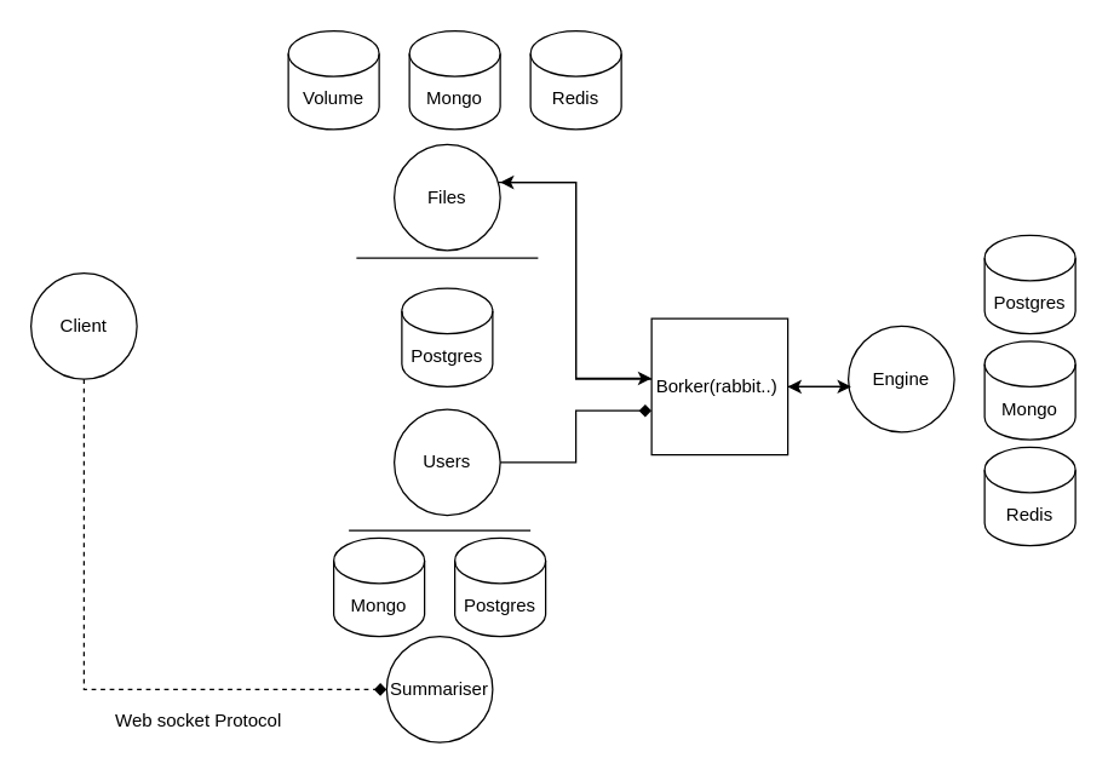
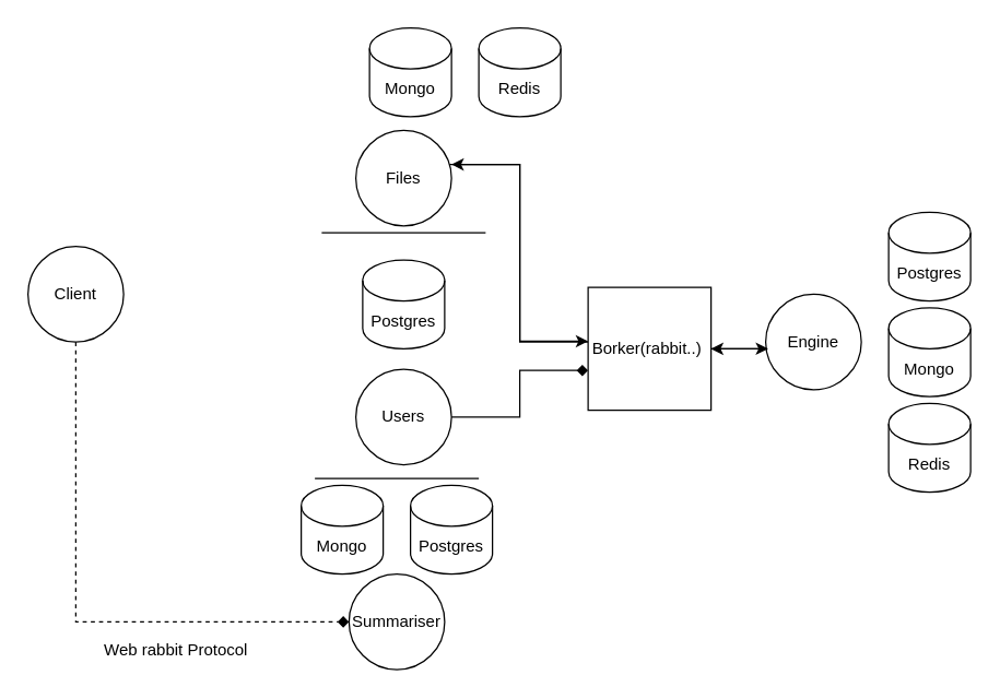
- <mxCell id="16" value="Volume" style="shape=cylinder3;whiteSpace=wrap;html=1;boundedLbl=1;backgroundOutline=1;size=15;" parent="1" vertex="1"><mxGeometry x="190" y="20" width="60" height="65" as="geometry" /></mxCell>
- <mxCell id="25" value="Web socket Protocol" style="text;strokeColor=none;fillColor=none;align=left;verticalAlign=middle;spacingLeft=4;spacingRight=4;overflow=hidden;points=[[0,0.5],[1,0.5]];portConstraint=eastwest;rotatable=0;" parent="1" vertex="1"><mxGeometry x="70" y="460" width="140" height="30" as="geometry" /></mxCell>
+ <mxCell id="25" value="Web rabbit Protocol" style="text;strokeColor=none;fillColor=none;align=left;verticalAlign=middle;spacingLeft=4;spacingRight=4;overflow=hidden;points=[[0,0.5],[1,0.5]];portConstraint=eastwest;rotatable=0;" parent="1" vertex="1"><mxGeometry x="70" y="460" width="140" height="30" as="geometry" /></mxCell>
